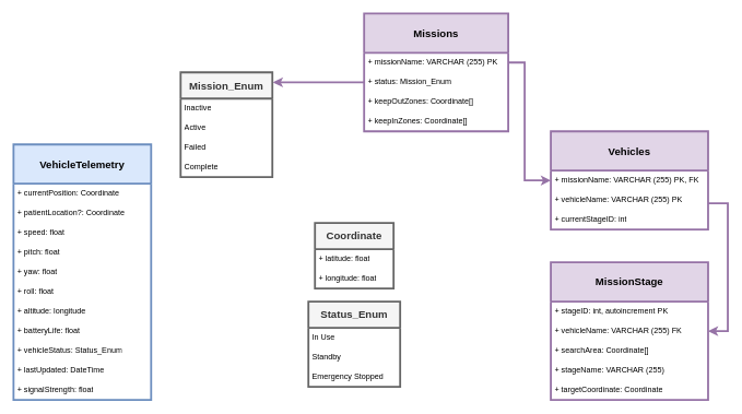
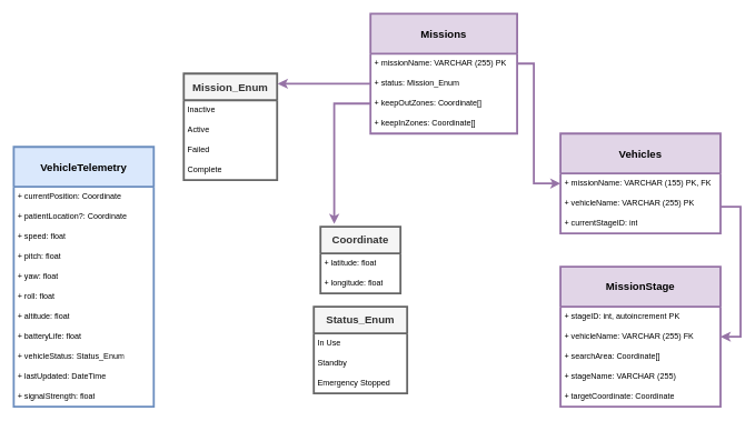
+ <mxCell id="21" style="edgeStyle=orthogonalEdgeStyle;rounded=0;orthogonalLoop=1;jettySize=auto;html=1;exitX=0;exitY=0.5;exitDx=0;exitDy=0;fillColor=#e1d5e7;strokeColor=#9673a6;strokeWidth=3;entryX=0.172;entryY=-0.044;entryDx=0;entryDy=0;entryPerimeter=0;" edge="1" parent="1" source="25" target="18"><mxGeometry relative="1" as="geometry"><Array as="points"><mxPoint x="501" y="155" /></Array><mxPoint x="550" y="245" as="targetPoint" /><mxPoint x="549.92" y="50" as="sourcePoint" /></mxGeometry></mxCell>
- <mxCell id="15" value="+ missionName: VARCHAR (255) PK, FK" style="text;strokeColor=none;fillColor=none;align=left;verticalAlign=middle;spacingLeft=4;spacingRight=4;overflow=hidden;points=[[0,0.5],[1,0.5]];portConstraint=eastwest;rotatable=0;whiteSpace=wrap;html=1;fontFamily=Arial;fontSource=https%3A%2F%2Ffonts.googleapis.com%2Fcss%3Ffamily%3DArial;" vertex="1" parent="14"><mxGeometry y="60" width="240" height="30" as="geometry" /></mxCell>
+ <mxCell id="15" value="+ missionName: VARCHAR (155) PK, FK" style="text;strokeColor=none;fillColor=none;align=left;verticalAlign=middle;spacingLeft=4;spacingRight=4;overflow=hidden;points=[[0,0.5],[1,0.5]];portConstraint=eastwest;rotatable=0;whiteSpace=wrap;html=1;fontFamily=Arial;fontSource=https%3A%2F%2Ffonts.googleapis.com%2Fcss%3Ffamily%3DArial;" vertex="1" parent="14"><mxGeometry y="60" width="240" height="30" as="geometry" /></mxCell>
- <mxCell id="9" value="+ altitude: longitude" style="text;strokeColor=none;fillColor=none;align=left;verticalAlign=middle;spacingLeft=4;spacingRight=4;overflow=hidden;points=[[0,0.5],[1,0.5]];portConstraint=eastwest;rotatable=0;whiteSpace=wrap;html=1;fontFamily=Arial;fontSource=https%3A%2F%2Ffonts.googleapis.com%2Fcss%3Ffamily%3DArial;" vertex="1" parent="2"><mxGeometry y="240" width="210" height="30" as="geometry" /></mxCell>
+ <mxCell id="9" value="+ altitude: float" style="text;strokeColor=none;fillColor=none;align=left;verticalAlign=middle;spacingLeft=4;spacingRight=4;overflow=hidden;points=[[0,0.5],[1,0.5]];portConstraint=eastwest;rotatable=0;whiteSpace=wrap;html=1;fontFamily=Arial;fontSource=https%3A%2F%2Ffonts.googleapis.com%2Fcss%3Ffamily%3DArial;" vertex="1" parent="2"><mxGeometry y="240" width="210" height="30" as="geometry" /></mxCell>
